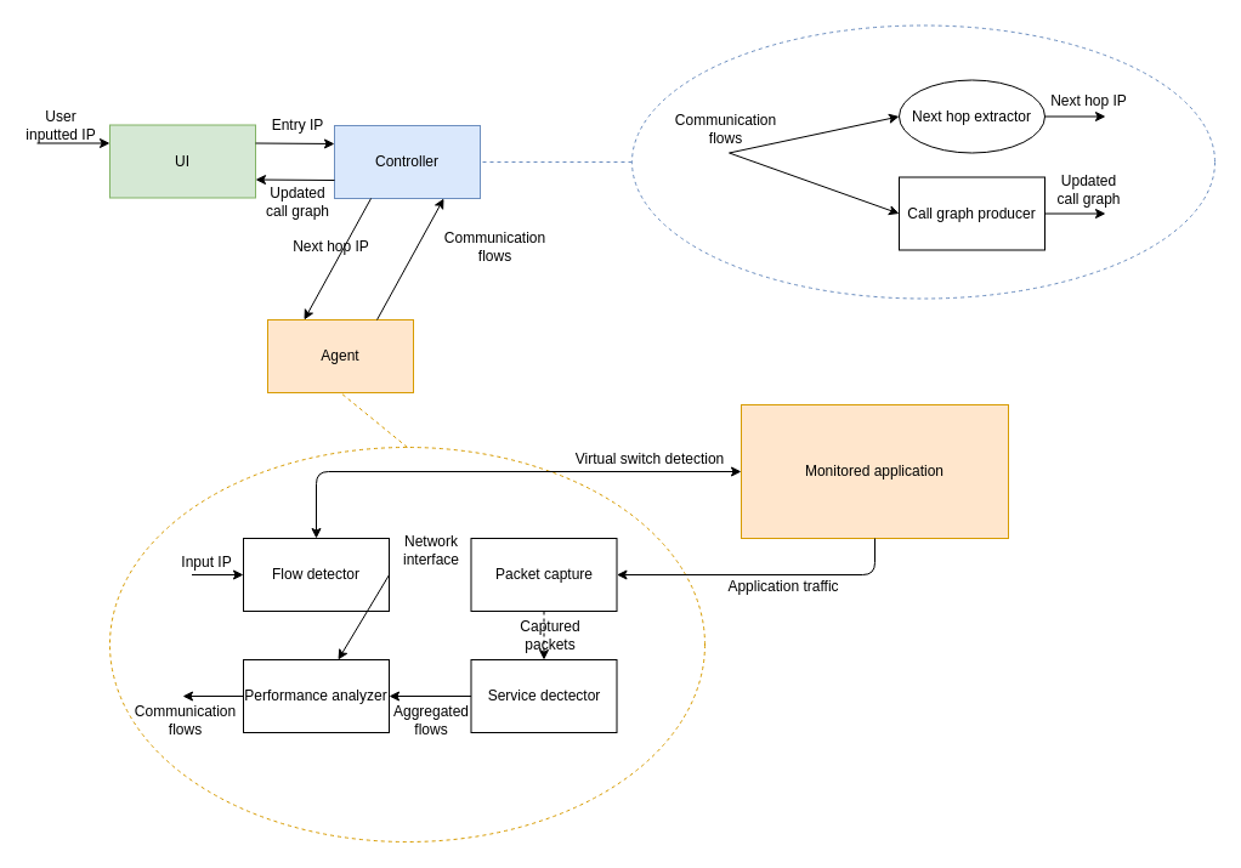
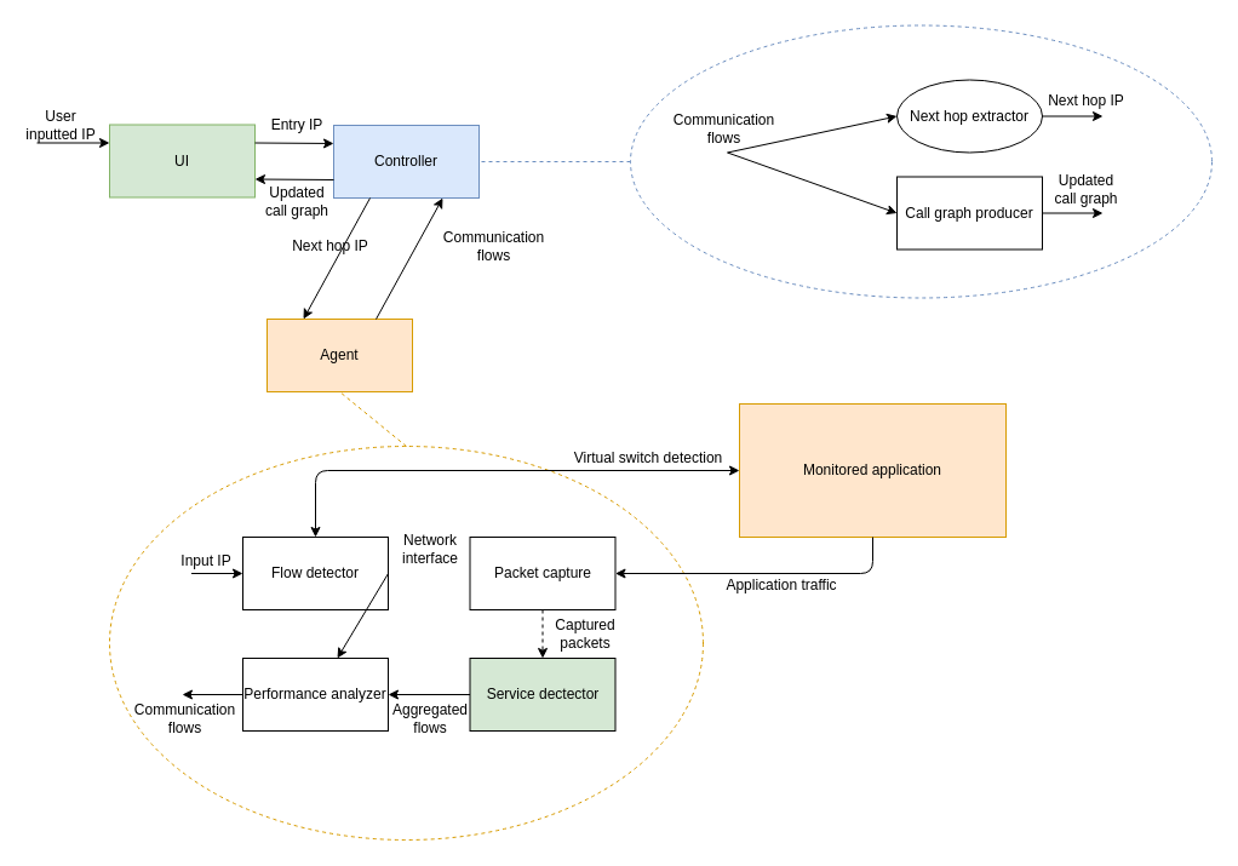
- <mxCell id="41" value="Captured packets" style="text;html=1;strokeColor=none;fillColor=none;align=center;verticalAlign=middle;whiteSpace=wrap;rounded=0;dashed=1;" vertex="1" parent="1"><mxGeometry x="427.5" y="513" width="50" height="20" as="geometry" /></mxCell>
+ <mxCell id="41" value="Captured packets" style="text;html=1;strokeColor=none;fillColor=none;align=center;verticalAlign=middle;whiteSpace=wrap;rounded=0;dashed=1;" vertex="1" parent="1"><mxGeometry x="457.5" y="513" width="50" height="20" as="geometry" /></mxCell>
- <mxCell id="18" value="Service dectector" style="whiteSpace=wrap;html=1;" parent="1" vertex="1"><mxGeometry x="387.5" y="543" width="120" height="60" as="geometry" /></mxCell>
+ <mxCell id="18" value="Service dectector" style="whiteSpace=wrap;html=1;fillColor=#d5e8d4;" parent="1" vertex="1"><mxGeometry x="387.5" y="543" width="120" height="60" as="geometry" /></mxCell>
